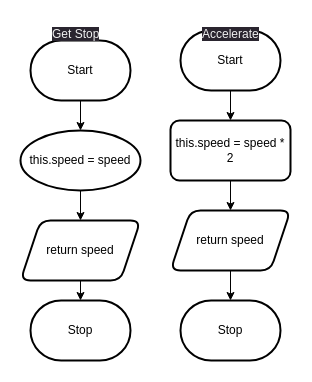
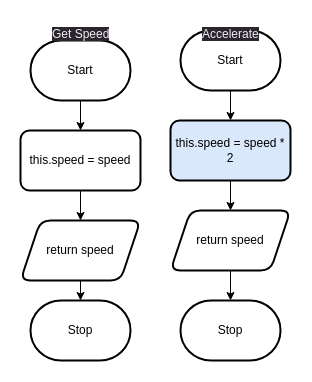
- <mxCell id="9" value="&lt;span style=&quot;color: rgb(240, 240, 240); font-family: Helvetica; font-size: 12px; font-style: normal; font-variant-ligatures: normal; font-variant-caps: normal; font-weight: 400; letter-spacing: normal; orphans: 2; text-align: center; text-indent: 0px; text-transform: none; widows: 2; word-spacing: 0px; -webkit-text-stroke-width: 0px; background-color: rgb(42, 37, 47); text-decoration-thickness: initial; text-decoration-style: initial; text-decoration-color: initial; float: none; display: inline !important;&quot;&gt;Get Stop&lt;/span&gt;" style="text;whiteSpace=wrap;html=1;" vertex="1" parent="1"><mxGeometry x="50" width="60" height="10" as="geometry" y="20" /></mxCell>
+ <mxCell id="9" value="&lt;span style=&quot;color: rgb(240, 240, 240); font-family: Helvetica; font-size: 12px; font-style: normal; font-variant-ligatures: normal; font-variant-caps: normal; font-weight: 400; letter-spacing: normal; orphans: 2; text-align: center; text-indent: 0px; text-transform: none; widows: 2; word-spacing: 0px; -webkit-text-stroke-width: 0px; background-color: rgb(42, 37, 47); text-decoration-thickness: initial; text-decoration-style: initial; text-decoration-color: initial; float: none; display: inline !important;&quot;&gt;Get Speed&lt;/span&gt;" style="text;whiteSpace=wrap;html=1;" vertex="1" parent="1"><mxGeometry x="50" width="60" height="10" as="geometry" y="20" /></mxCell>
- <mxCell id="14" value="this.speed = speed * 2" style="rounded=1;whiteSpace=wrap;html=1;strokeWidth=2;" vertex="1" parent="1"><mxGeometry x="170" y="120" width="120" height="60" as="geometry" /></mxCell>
+ <mxCell id="14" value="this.speed = speed * 2" style="rounded=1;whiteSpace=wrap;html=1;strokeWidth=2;fillColor=#dae8fc;" vertex="1" parent="1"><mxGeometry x="170" y="120" width="120" height="60" as="geometry" /></mxCell>
- <mxCell id="5" value="this.speed = speed" style="ellipse;whiteSpace=wrap;html=1;strokeWidth=2;" vertex="1" parent="1"><mxGeometry x="20" y="130" width="120" height="60" as="geometry" /></mxCell>
+ <mxCell id="5" value="this.speed = speed" style="rounded=1;whiteSpace=wrap;html=1;strokeWidth=2;" vertex="1" parent="1"><mxGeometry x="20" y="130" width="120" height="60" as="geometry" /></mxCell>
